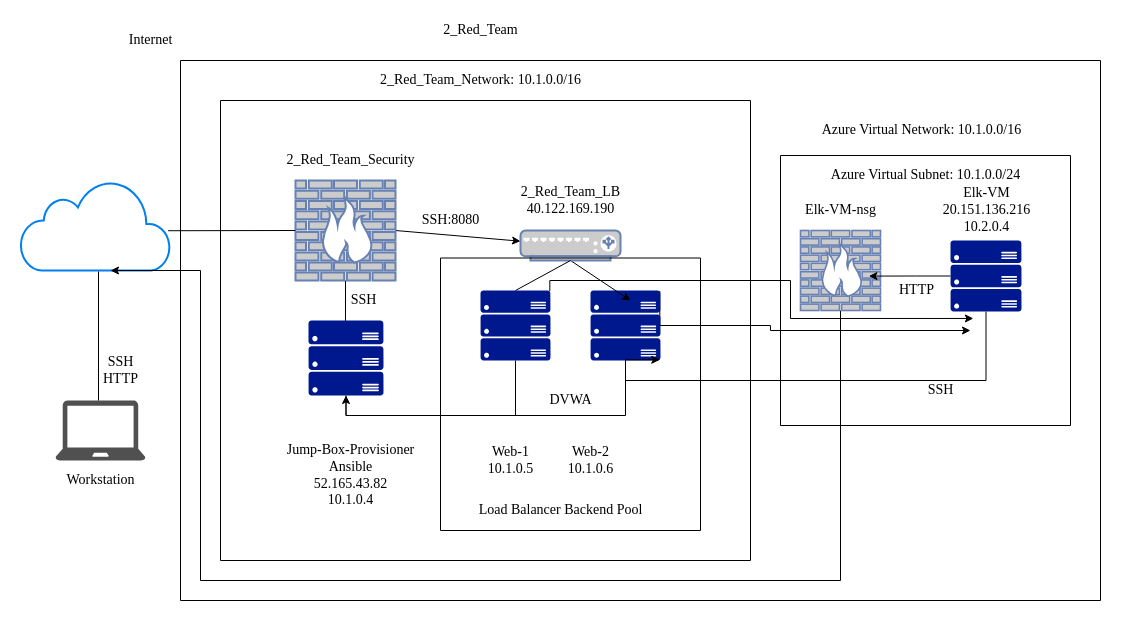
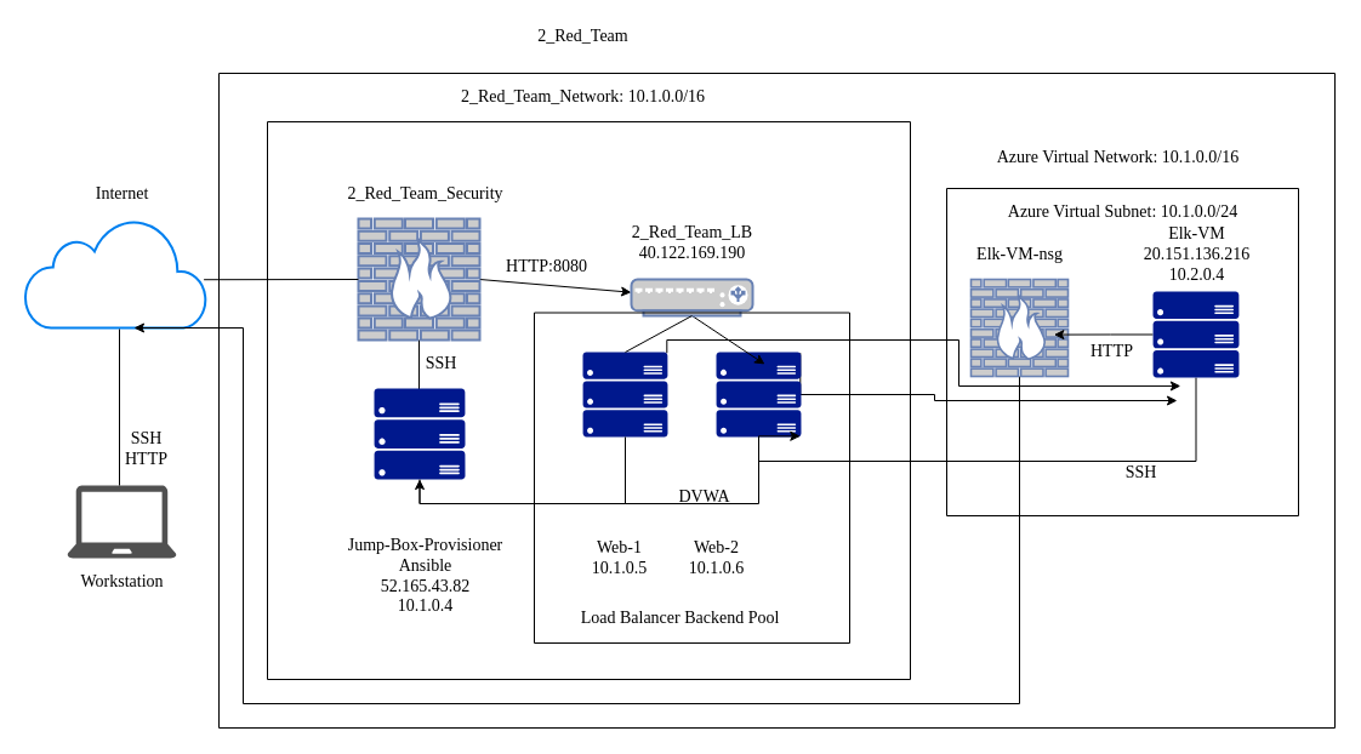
- <mxCell id="3" value="Internet" style="text;html=1;resizable=0;autosize=1;align=center;verticalAlign=middle;points=[];fillColor=none;strokeColor=none;rounded=0;fontFamily=Times New Roman;fontSize=14;" parent="1" vertex="1"><mxGeometry x="120" y="30" width="60" height="20" as="geometry" /></mxCell>
+ <mxCell id="3" value="Internet" style="text;html=1;resizable=0;autosize=1;align=center;verticalAlign=middle;points=[];fillColor=none;strokeColor=none;rounded=0;fontFamily=Times New Roman;fontSize=14;" parent="1" vertex="1"><mxGeometry x="70" y="150" width="60" height="20" as="geometry" /></mxCell>
- <mxCell id="28" value="SSH:8080" style="text;html=1;resizable=0;autosize=1;align=center;verticalAlign=middle;points=[];fillColor=none;strokeColor=none;rounded=0;fontFamily=Times New Roman;fontSize=14;" parent="1" vertex="1"><mxGeometry x="410" y="210" width="80" height="20" as="geometry" /></mxCell>
+ <mxCell id="28" value="HTTP:8080" style="text;html=1;resizable=0;autosize=1;align=center;verticalAlign=middle;points=[];fillColor=none;strokeColor=none;rounded=0;fontFamily=Times New Roman;fontSize=14;" parent="1" vertex="1"><mxGeometry x="410" y="210" width="80" height="20" as="geometry" /></mxCell>
- <mxCell id="31" value="DVWA" style="text;html=1;resizable=0;autosize=1;align=center;verticalAlign=middle;points=[];fillColor=none;strokeColor=none;rounded=0;fontFamily=Times New Roman;fontSize=14;" parent="1" vertex="1"><mxGeometry x="540" y="390" width="60" height="20" as="geometry" /></mxCell>
+ <mxCell id="31" value="DVWA" style="text;html=1;resizable=0;autosize=1;align=center;verticalAlign=middle;points=[];fillColor=none;strokeColor=none;rounded=0;fontFamily=Times New Roman;fontSize=14;" parent="1" vertex="1"><mxGeometry x="550" y="400" width="60" height="20" as="geometry" /></mxCell>
